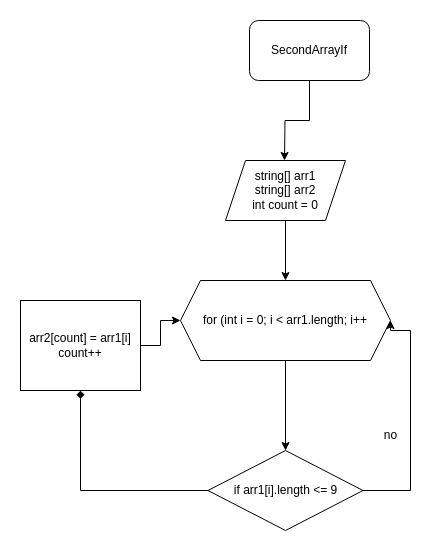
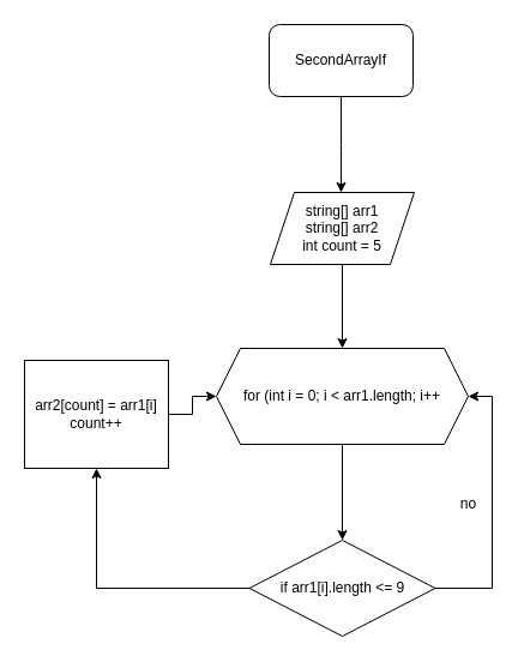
- <mxCell id="3" value="SecondArrayIf" style="rounded=1;whiteSpace=wrap;html=1;" vertex="1" parent="1"><mxGeometry x="249" y="20" width="120" height="60" as="geometry" /></mxCell>
+ <mxCell id="3" value="SecondArrayIf" style="rounded=1;whiteSpace=wrap;html=1;" vertex="1" parent="1"><mxGeometry x="224" y="20" width="120" height="60" as="geometry" /></mxCell>
- <mxCell id="5" value="string[] arr1&lt;br&gt;string[] arr2&lt;br&gt;int count = 0" style="shape=parallelogram;perimeter=parallelogramPerimeter;whiteSpace=wrap;html=1;fixedSize=1;" vertex="1" parent="1"><mxGeometry x="225" y="160" width="120" height="60" as="geometry" /></mxCell>
+ <mxCell id="5" value="string[] arr1&lt;br&gt;string[] arr2&lt;br&gt;int count = 5" style="shape=parallelogram;perimeter=parallelogramPerimeter;whiteSpace=wrap;html=1;fixedSize=1;" vertex="1" parent="1"><mxGeometry x="225" y="160" width="120" height="60" as="geometry" /></mxCell>
- <mxCell id="7" value="for (int i = 0; i &amp;lt; arr1.length; i++" style="shape=hexagon;perimeter=hexagonPerimeter2;whiteSpace=wrap;html=1;fixedSize=1;" vertex="1" parent="1"><mxGeometry x="180" y="280" width="210" height="80" as="geometry" /></mxCell>
+ <mxCell id="7" value="for (int i = 0; i &amp;lt; arr1.length; i++" style="shape=hexagon;perimeter=hexagonPerimeter2;whiteSpace=wrap;html=1;fixedSize=1;" vertex="1" parent="1"><mxGeometry x="180" y="290" width="210" height="80" as="geometry" /></mxCell>
- <mxCell id="9" style="edgeStyle=orthogonalEdgeStyle;rounded=0;orthogonalLoop=1;jettySize=auto;html=1;entryX=0.5;entryY=1;entryDx=0;entryDy=0;endArrow=diamond;" edge="1" parent="1" source="10" target="13"><mxGeometry relative="1" as="geometry"><mxPoint x="40" y="490" as="targetPoint" /></mxGeometry></mxCell>
+ <mxCell id="9" style="edgeStyle=orthogonalEdgeStyle;rounded=0;orthogonalLoop=1;jettySize=auto;html=1;entryX=0.5;entryY=1;entryDx=0;entryDy=0;" edge="1" parent="1" source="10" target="13"><mxGeometry relative="1" as="geometry"><mxPoint x="40" y="490" as="targetPoint" /></mxGeometry></mxCell>
- <mxCell id="11" value="no" style="text;html=1;align=center;verticalAlign=middle;resizable=0;points=[];autosize=1;strokeColor=none;fillColor=none;" vertex="1" parent="1"><mxGeometry x="370" y="420" width="40" height="30" as="geometry" /></mxCell>
+ <mxCell id="11" value="no" style="text;html=1;align=center;verticalAlign=middle;resizable=0;points=[];autosize=1;strokeColor=none;fillColor=none;" vertex="1" parent="1"><mxGeometry x="370" y="405" width="40" height="30" as="geometry" /></mxCell>
